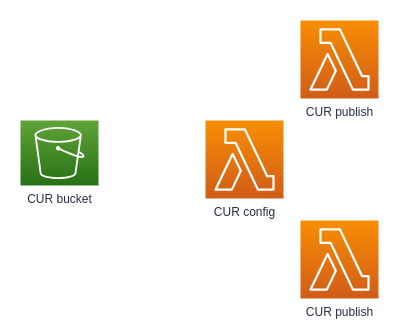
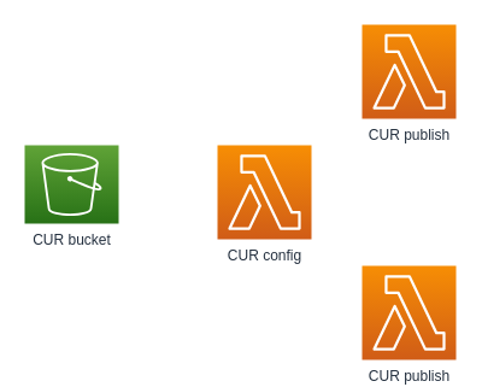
- <mxCell id="2" value="CUR config" style="outlineConnect=0;fontColor=#232F3E;gradientColor=#F78E04;gradientDirection=north;fillColor=#D05C17;strokeColor=#ffffff;dashed=0;verticalLabelPosition=bottom;verticalAlign=top;align=center;html=1;fontSize=12;fontStyle=0;aspect=fixed;shape=mxgraph.aws4.resourceIcon;resIcon=mxgraph.aws4.lambda;" vertex="1" parent="1"><mxGeometry x="205" y="120" width="78" height="78" as="geometry" /></mxCell>
+ <mxCell id="2" value="CUR config" style="outlineConnect=0;fontColor=#232F3E;gradientColor=#F78E04;gradientDirection=north;fillColor=#D05C17;strokeColor=#ffffff;dashed=0;verticalLabelPosition=bottom;verticalAlign=top;align=center;html=1;fontSize=12;fontStyle=0;aspect=fixed;shape=mxgraph.aws4.resourceIcon;resIcon=mxgraph.aws4.lambda;" vertex="1" parent="1"><mxGeometry x="180" y="120" width="78" height="78" as="geometry" /></mxCell>
